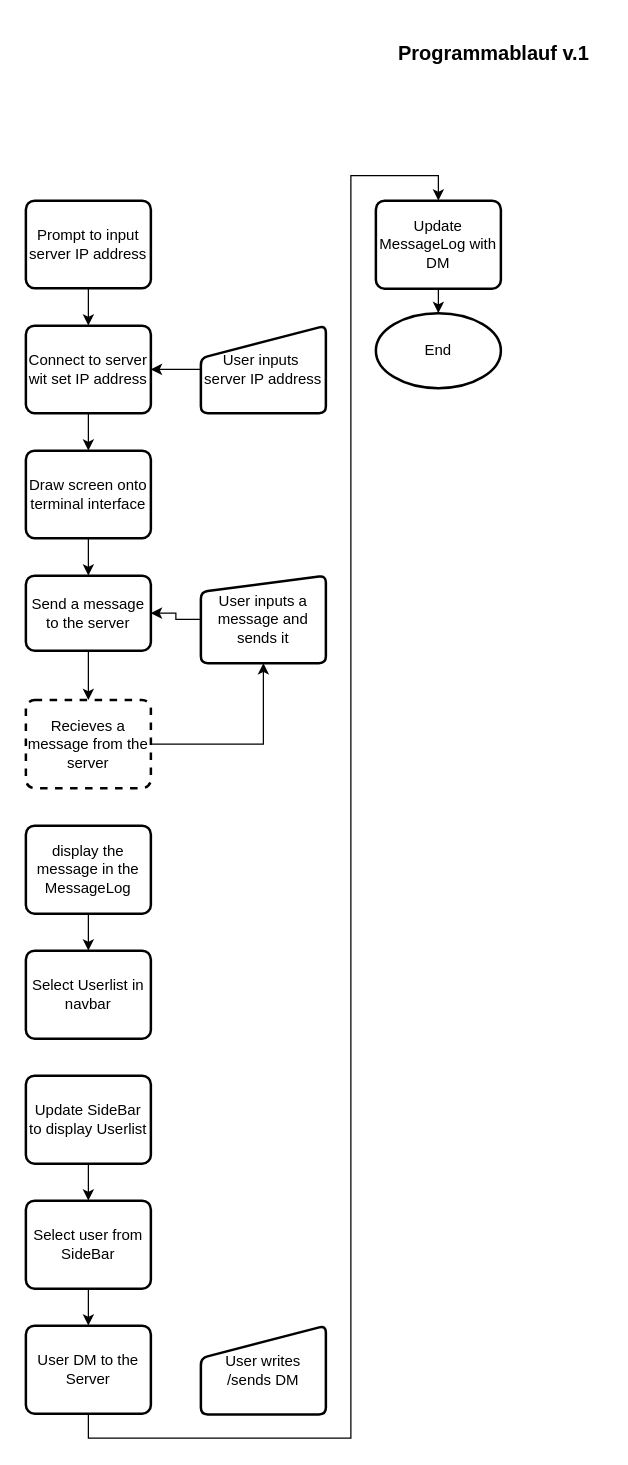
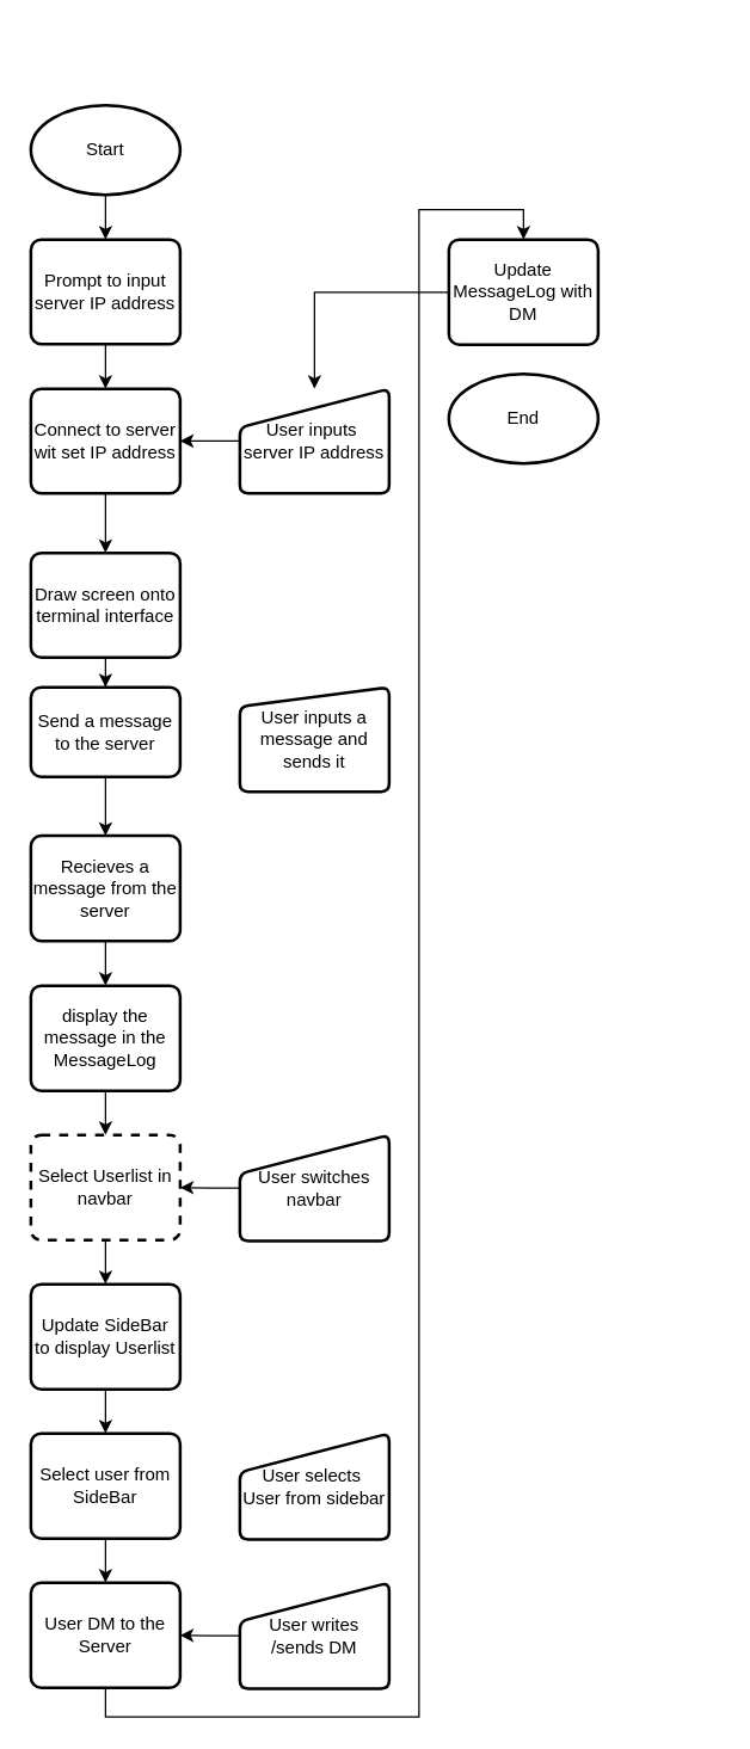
- <mxCell id="2" value="&lt;font style=&quot;font-size: 16px;&quot;&gt;Programmablauf v.1&lt;/font&gt;" style="text;strokeColor=none;fillColor=none;html=1;fontSize=24;fontStyle=1;verticalAlign=middle;align=center;" vertex="1" parent="1"><mxGeometry x="308" y="20" width="172" height="40" as="geometry" /></mxCell>
+ <mxCell id="4" value="Start" style="strokeWidth=2;html=1;shape=mxgraph.flowchart.start_1;whiteSpace=wrap;" vertex="1" parent="1"><mxGeometry x="20" y="70" width="100" height="60" as="geometry" /></mxCell>
+ <mxCell id="3" style="edgeStyle=orthogonalEdgeStyle;rounded=0;orthogonalLoop=1;jettySize=auto;html=1;" edge="1" parent="1" source="4" target="6"><mxGeometry relative="1" as="geometry" /></mxCell>
- <mxCell id="34" style="edgeStyle=orthogonalEdgeStyle;rounded=0;orthogonalLoop=1;jettySize=auto;html=1;" edge="1" parent="1" source="35" target="36"><mxGeometry relative="1" as="geometry" /></mxCell>
+ <mxCell id="34" style="edgeStyle=orthogonalEdgeStyle;rounded=0;orthogonalLoop=1;jettySize=auto;html=1;" edge="1" parent="1" source="35" target="12"><mxGeometry relative="1" as="geometry" /></mxCell>
- <mxCell id="10" value="Draw screen onto terminal interface" style="rounded=1;whiteSpace=wrap;html=1;absoluteArcSize=1;arcSize=14;strokeWidth=2;" vertex="1" parent="1"><mxGeometry x="20" y="360" width="100" height="70" as="geometry" /></mxCell>
+ <mxCell id="10" value="Draw screen onto terminal interface" style="rounded=1;whiteSpace=wrap;html=1;absoluteArcSize=1;arcSize=14;strokeWidth=2;" vertex="1" parent="1"><mxGeometry x="20" y="370" width="100" height="70" as="geometry" /></mxCell>
- <mxCell id="13" style="edgeStyle=orthogonalEdgeStyle;rounded=0;orthogonalLoop=1;jettySize=auto;html=1;entryX=1;entryY=0.5;entryDx=0;entryDy=0;" edge="1" parent="1" source="14" target="16"><mxGeometry relative="1" as="geometry" /></mxCell>
- <mxCell id="18" value="Recieves a message from the server" style="rounded=1;whiteSpace=wrap;html=1;absoluteArcSize=1;arcSize=14;strokeWidth=2;dashed=1;" vertex="1" parent="1"><mxGeometry x="20" y="559.5" width="100" height="70.5" as="geometry" /></mxCell>
+ <mxCell id="18" value="Recieves a message from the server" style="rounded=1;whiteSpace=wrap;html=1;absoluteArcSize=1;arcSize=14;strokeWidth=2;" vertex="1" parent="1"><mxGeometry x="20" y="559.5" width="100" height="70.5" as="geometry" /></mxCell>
- <mxCell id="17" style="edgeStyle=orthogonalEdgeStyle;rounded=0;orthogonalLoop=1;jettySize=auto;html=1;" edge="1" parent="1" source="18" target="14"><mxGeometry relative="1" as="geometry" /></mxCell>
+ <mxCell id="17" style="edgeStyle=orthogonalEdgeStyle;rounded=0;orthogonalLoop=1;jettySize=auto;html=1;entryX=0.5;entryY=0;entryDx=0;entryDy=0;" edge="1" parent="1" source="18" target="20"><mxGeometry relative="1" as="geometry" /></mxCell>
- <mxCell id="22" value="Select Userlist in navbar" style="rounded=1;whiteSpace=wrap;html=1;absoluteArcSize=1;arcSize=14;strokeWidth=2;" vertex="1" parent="1"><mxGeometry x="20" y="760" width="100" height="70.5" as="geometry" /></mxCell>
+ <mxCell id="22" value="Select Userlist in navbar" style="rounded=1;whiteSpace=wrap;html=1;absoluteArcSize=1;arcSize=14;strokeWidth=2;dashed=1;" vertex="1" parent="1"><mxGeometry x="20" y="760" width="100" height="70.5" as="geometry" /></mxCell>
+ <mxCell id="23" style="edgeStyle=orthogonalEdgeStyle;rounded=0;orthogonalLoop=1;jettySize=auto;html=1;entryX=1;entryY=0.5;entryDx=0;entryDy=0;" edge="1" parent="1" source="24" target="22"><mxGeometry relative="1" as="geometry" /></mxCell>
+ <mxCell id="24" value="User switches navbar" style="html=1;strokeWidth=2;shape=manualInput;whiteSpace=wrap;rounded=1;size=26;arcSize=11;" vertex="1" parent="1"><mxGeometry x="160" y="760" width="100" height="71" as="geometry" /></mxCell>
+ <mxCell id="21" style="edgeStyle=orthogonalEdgeStyle;rounded=0;orthogonalLoop=1;jettySize=auto;html=1;entryX=0.5;entryY=0;entryDx=0;entryDy=0;" edge="1" parent="1" source="22" target="26"><mxGeometry relative="1" as="geometry" /></mxCell>
+ <mxCell id="29" value="User selects&amp;nbsp;&lt;div&gt;User from sidebar&lt;/div&gt;" style="html=1;strokeWidth=2;shape=manualInput;whiteSpace=wrap;rounded=1;size=26;arcSize=11;" vertex="1" parent="1"><mxGeometry x="160" y="960" width="100" height="71" as="geometry" /></mxCell>
+ <mxCell id="32" style="edgeStyle=orthogonalEdgeStyle;rounded=0;orthogonalLoop=1;jettySize=auto;html=1;" edge="1" parent="1" source="33" target="31"><mxGeometry relative="1" as="geometry" /></mxCell>
